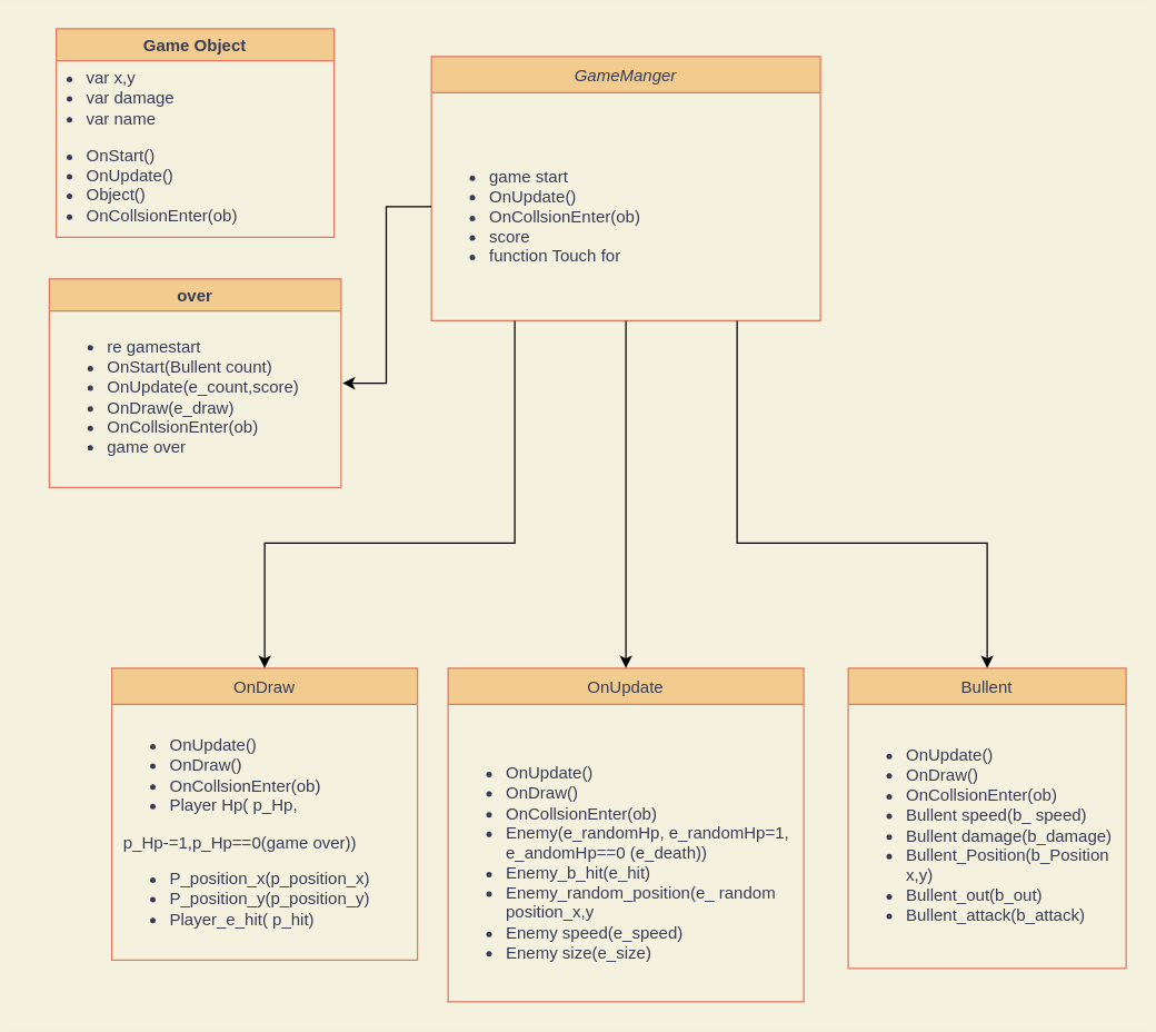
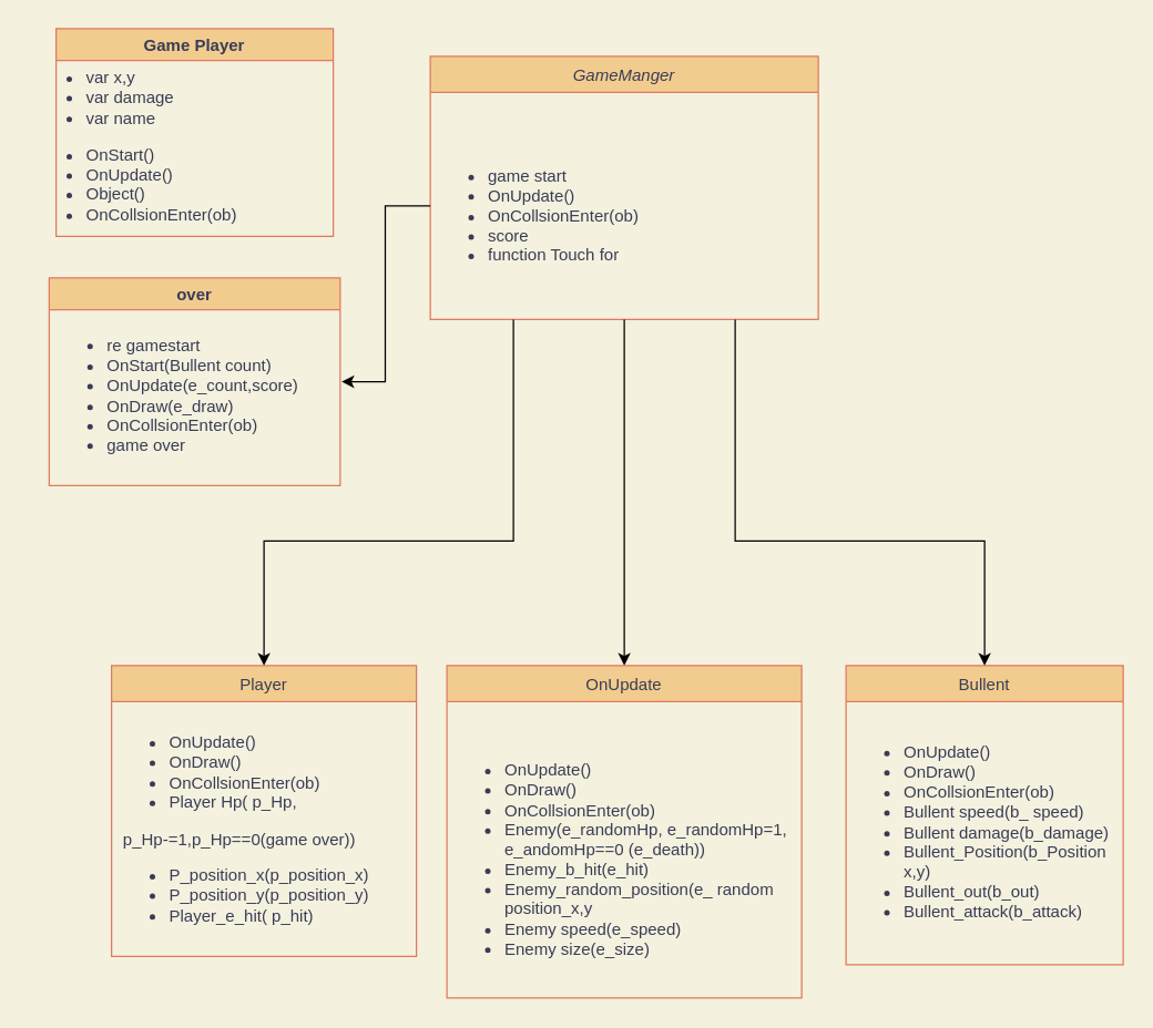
- <mxCell id="10" value="Game Object" style="swimlane;fillColor=#F2CC8F;strokeColor=#E07A5F;fontColor=#393C56;" parent="1" vertex="1"><mxGeometry x="40" y="20" width="200" height="150" as="geometry" /></mxCell>
+ <mxCell id="10" value="Game Player" style="swimlane;fillColor=#F2CC8F;strokeColor=#E07A5F;fontColor=#393C56;" parent="1" vertex="1"><mxGeometry x="40" y="20" width="200" height="150" as="geometry" /></mxCell>
- <mxCell id="4" value="OnDraw" style="swimlane;fontStyle=0;align=center;verticalAlign=top;childLayout=stackLayout;horizontal=1;startSize=26;horizontalStack=0;resizeParent=1;resizeLast=0;collapsible=1;marginBottom=0;rounded=0;shadow=0;strokeWidth=1;fillColor=#F2CC8F;strokeColor=#E07A5F;fontColor=#393C56;" parent="1" vertex="1"><mxGeometry x="80" y="480" width="220" height="210" as="geometry"><mxRectangle x="130" y="380" width="160" height="26" as="alternateBounds" /></mxGeometry></mxCell>
+ <mxCell id="4" value="Player" style="swimlane;fontStyle=0;align=center;verticalAlign=top;childLayout=stackLayout;horizontal=1;startSize=26;horizontalStack=0;resizeParent=1;resizeLast=0;collapsible=1;marginBottom=0;rounded=0;shadow=0;strokeWidth=1;fillColor=#F2CC8F;strokeColor=#E07A5F;fontColor=#393C56;" parent="1" vertex="1"><mxGeometry x="80" y="480" width="220" height="210" as="geometry"><mxRectangle x="130" y="380" width="160" height="26" as="alternateBounds" /></mxGeometry></mxCell>
